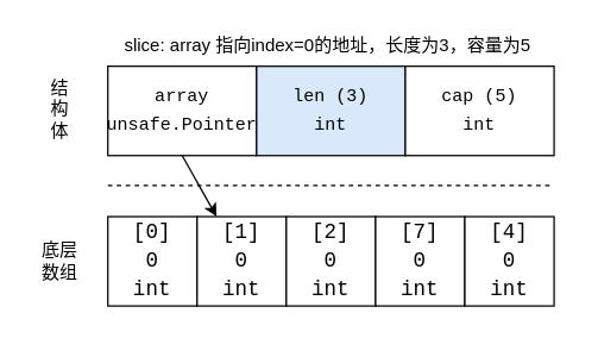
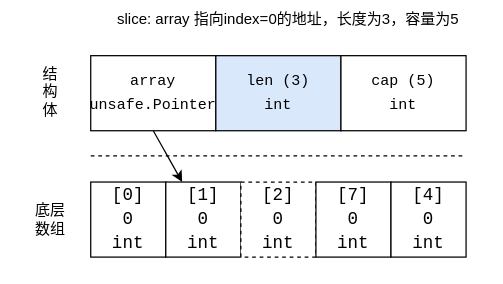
- <mxCell id="11" value="slice: array 指向index=0的地址，长度为3，容量为5" style="text;html=1;strokeColor=none;fillColor=none;align=center;verticalAlign=middle;whiteSpace=wrap;rounded=0;" vertex="1" parent="1"><mxGeometry x="60" y="20" width="320" height="20" as="geometry" /></mxCell>
+ <mxCell id="11" value="slice: array 指向index=0的地址，长度为3，容量为5" style="text;html=1;strokeColor=none;fillColor=none;align=center;verticalAlign=middle;whiteSpace=wrap;rounded=0;" vertex="1" parent="1"><mxGeometry x="70" y="5" width="320" height="20" as="geometry" /></mxCell>
- <mxCell id="7" value="&lt;div style=&quot;font-family: &amp;#34;consolas&amp;#34; , &amp;#34;courier new&amp;#34; , monospace ; font-size: 14px ; line-height: 19px&quot;&gt;[2]&lt;/div&gt;&lt;div style=&quot;font-family: &amp;#34;consolas&amp;#34; , &amp;#34;courier new&amp;#34; , monospace ; font-size: 14px ; line-height: 19px&quot;&gt;0&lt;/div&gt;&lt;div style=&quot;font-family: &amp;#34;consolas&amp;#34; , &amp;#34;courier new&amp;#34; , monospace ; font-size: 14px ; line-height: 19px&quot;&gt;int&lt;/div&gt;" style="rounded=0;whiteSpace=wrap;html=1;" vertex="1" parent="1"><mxGeometry x="192" y="145" width="60" height="60" as="geometry" /></mxCell>
+ <mxCell id="7" value="&lt;div style=&quot;font-family: &amp;#34;consolas&amp;#34; , &amp;#34;courier new&amp;#34; , monospace ; font-size: 14px ; line-height: 19px&quot;&gt;[2]&lt;/div&gt;&lt;div style=&quot;font-family: &amp;#34;consolas&amp;#34; , &amp;#34;courier new&amp;#34; , monospace ; font-size: 14px ; line-height: 19px&quot;&gt;0&lt;/div&gt;&lt;div style=&quot;font-family: &amp;#34;consolas&amp;#34; , &amp;#34;courier new&amp;#34; , monospace ; font-size: 14px ; line-height: 19px&quot;&gt;int&lt;/div&gt;" style="rounded=0;whiteSpace=wrap;html=1;dashed=1;" vertex="1" parent="1"><mxGeometry x="192" y="145" width="60" height="60" as="geometry" /></mxCell>
